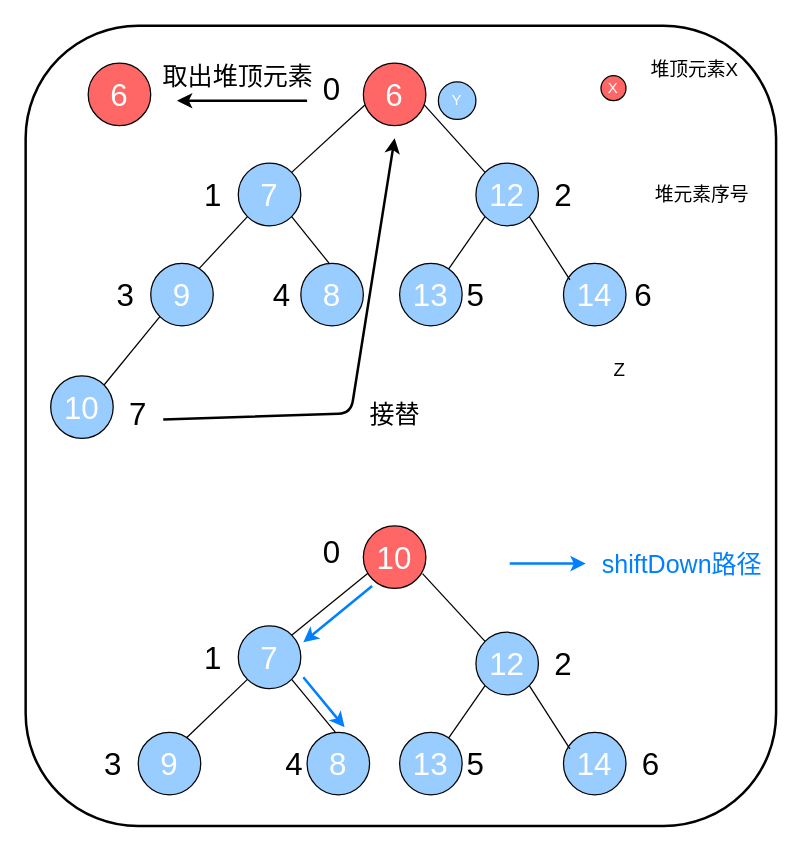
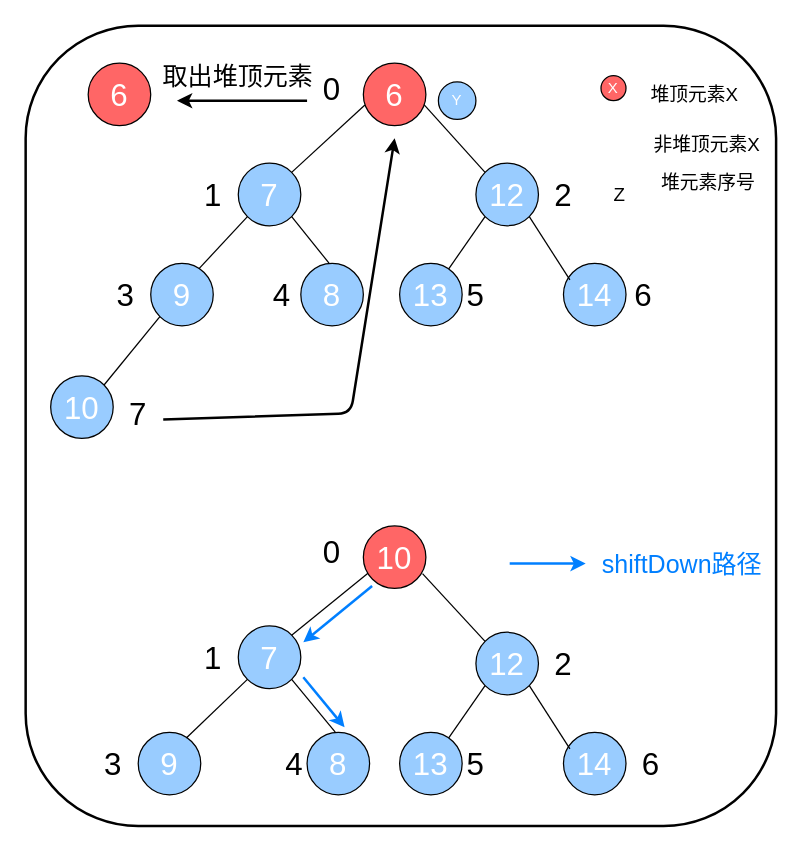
- <mxCell id="19" value="&lt;font style=&quot;font-size: 15px&quot;&gt;堆顶元素X&lt;/font&gt;" style="text;html=1;strokeColor=none;fillColor=none;align=center;verticalAlign=middle;whiteSpace=wrap;rounded=0;" vertex="1" parent="1"><mxGeometry x="510" y="45" width="90" height="20" as="geometry" /></mxCell>
+ <mxCell id="19" value="&lt;font style=&quot;font-size: 15px&quot;&gt;堆顶元素X&lt;/font&gt;" style="text;html=1;strokeColor=none;fillColor=none;align=center;verticalAlign=middle;whiteSpace=wrap;rounded=0;" vertex="1" parent="1"><mxGeometry x="510" y="65" width="90" height="20" as="geometry" /></mxCell>
+ <mxCell id="21" value="&lt;font style=&quot;font-size: 15px&quot;&gt;非堆顶元素X&lt;/font&gt;" style="text;html=1;strokeColor=none;fillColor=none;align=center;verticalAlign=middle;whiteSpace=wrap;rounded=0;" vertex="1" parent="1"><mxGeometry x="520" y="105" width="90" height="20" as="geometry" /></mxCell>
- <mxCell id="31" value="&lt;font style=&quot;font-size: 15px&quot;&gt;堆元素序号&lt;/font&gt;" style="text;html=1;strokeColor=none;fillColor=none;align=center;verticalAlign=middle;whiteSpace=wrap;rounded=0;" vertex="1" parent="1"><mxGeometry x="516" y="145" width="90" height="20" as="geometry" /></mxCell>
+ <mxCell id="31" value="&lt;font style=&quot;font-size: 15px&quot;&gt;堆元素序号&lt;/font&gt;" style="text;html=1;strokeColor=none;fillColor=none;align=center;verticalAlign=middle;whiteSpace=wrap;rounded=0;" vertex="1" parent="1"><mxGeometry x="521" y="135" width="90" height="20" as="geometry" /></mxCell>
- <mxCell id="30" value="&lt;font style=&quot;font-size: 15px&quot;&gt;Z&lt;/font&gt;" style="text;html=1;strokeColor=none;fillColor=none;align=center;verticalAlign=middle;whiteSpace=wrap;rounded=0;" vertex="1" parent="1"><mxGeometry x="480" y="285" width="30" height="20" as="geometry" /></mxCell>
+ <mxCell id="30" value="&lt;font style=&quot;font-size: 15px&quot;&gt;Z&lt;/font&gt;" style="text;html=1;strokeColor=none;fillColor=none;align=center;verticalAlign=middle;whiteSpace=wrap;rounded=0;" vertex="1" parent="1"><mxGeometry x="480" y="145" width="30" height="20" as="geometry" /></mxCell>
- <mxCell id="36" value="&lt;font style=&quot;font-size: 20px&quot;&gt;接替&lt;/font&gt;" style="text;html=1;strokeColor=none;fillColor=none;align=center;verticalAlign=middle;whiteSpace=wrap;rounded=0;" vertex="1" parent="1"><mxGeometry x="281.5" y="320" width="67" height="20" as="geometry" /></mxCell>
